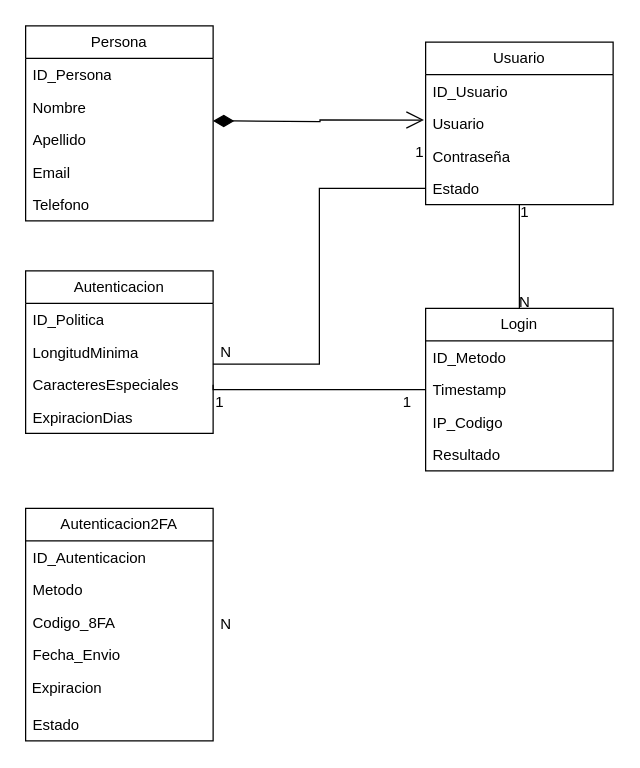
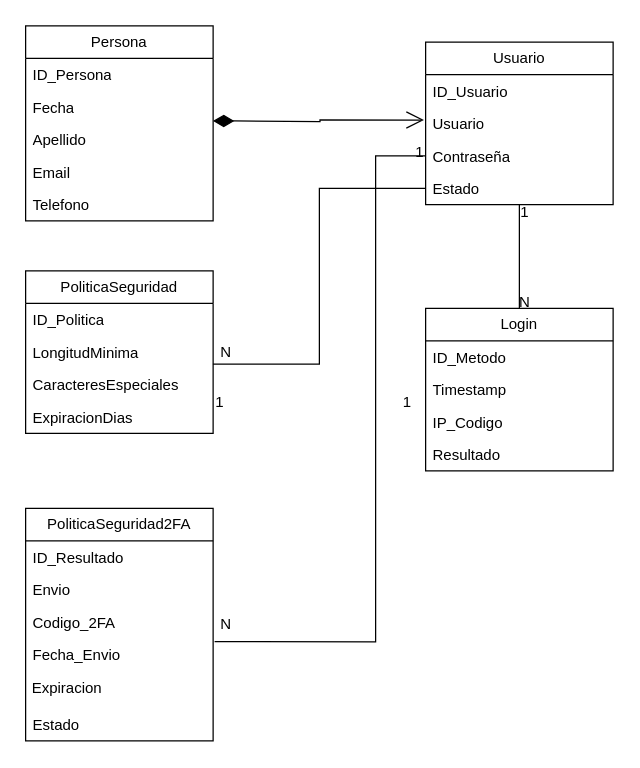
- <mxCell id="17" value="Nombre" style="text;strokeColor=none;fillColor=none;align=left;verticalAlign=top;spacingLeft=4;spacingRight=4;overflow=hidden;rotatable=0;points=[[0,0.5],[1,0.5]];portConstraint=eastwest;whiteSpace=wrap;html=1;" parent="15" vertex="1"><mxGeometry y="52" width="150" height="26" as="geometry" /></mxCell>
+ <mxCell id="17" value="Fecha" style="text;strokeColor=none;fillColor=none;align=left;verticalAlign=top;spacingLeft=4;spacingRight=4;overflow=hidden;rotatable=0;points=[[0,0.5],[1,0.5]];portConstraint=eastwest;whiteSpace=wrap;html=1;" parent="15" vertex="1"><mxGeometry y="52" width="150" height="26" as="geometry" /></mxCell>
- <mxCell id="27" value="Autenticacion" style="swimlane;fontStyle=0;childLayout=stackLayout;horizontal=1;startSize=26;fillColor=none;horizontalStack=0;resizeParent=1;resizeParentMax=0;resizeLast=0;collapsible=1;marginBottom=0;whiteSpace=wrap;html=1;" parent="1" vertex="1"><mxGeometry x="20" y="216" width="150" height="130" as="geometry" /></mxCell>
+ <mxCell id="27" value="PoliticaSeguridad" style="swimlane;fontStyle=0;childLayout=stackLayout;horizontal=1;startSize=26;fillColor=none;horizontalStack=0;resizeParent=1;resizeParentMax=0;resizeLast=0;collapsible=1;marginBottom=0;whiteSpace=wrap;html=1;" parent="1" vertex="1"><mxGeometry x="20" y="216" width="150" height="130" as="geometry" /></mxCell>
- <mxCell id="21" style="edgeStyle=orthogonalEdgeStyle;rounded=0;orthogonalLoop=1;jettySize=auto;html=1;entryX=1;entryY=0.5;entryDx=0;entryDy=0;endArrow=none;startFill=0;" parent="1" source="22" target="30" edge="1"><mxGeometry relative="1" as="geometry"><Array as="points"><mxPoint x="170" y="311" /></Array></mxGeometry></mxCell>
+ <mxCell id="34" style="edgeStyle=orthogonalEdgeStyle;rounded=0;orthogonalLoop=1;jettySize=auto;html=1;entryX=1.008;entryY=0.102;entryDx=0;entryDy=0;entryPerimeter=0;endArrow=none;startFill=0;" parent="1" source="6" target="12" edge="1"><mxGeometry relative="1" as="geometry"><Array as="points"><mxPoint x="300" y="124" /><mxPoint x="300" y="513" /></Array></mxGeometry></mxCell>
- <mxCell id="8" value="Autenticacion2FA" style="swimlane;fontStyle=0;childLayout=stackLayout;horizontal=1;startSize=26;fillColor=none;horizontalStack=0;resizeParent=1;resizeParentMax=0;resizeLast=0;collapsible=1;marginBottom=0;whiteSpace=wrap;html=1;" parent="1" vertex="1"><mxGeometry x="20" y="406" width="150" height="186" as="geometry" /></mxCell>
+ <mxCell id="8" value="PoliticaSeguridad2FA" style="swimlane;fontStyle=0;childLayout=stackLayout;horizontal=1;startSize=26;fillColor=none;horizontalStack=0;resizeParent=1;resizeParentMax=0;resizeLast=0;collapsible=1;marginBottom=0;whiteSpace=wrap;html=1;" parent="1" vertex="1"><mxGeometry x="20" y="406" width="150" height="186" as="geometry" /></mxCell>
- <mxCell id="9" value="ID_Autenticacion" style="text;strokeColor=none;fillColor=none;align=left;verticalAlign=top;spacingLeft=4;spacingRight=4;overflow=hidden;rotatable=0;points=[[0,0.5],[1,0.5]];portConstraint=eastwest;whiteSpace=wrap;html=1;" parent="8" vertex="1"><mxGeometry y="26" width="150" height="26" as="geometry" /></mxCell>
+ <mxCell id="9" value="ID_Resultado" style="text;strokeColor=none;fillColor=none;align=left;verticalAlign=top;spacingLeft=4;spacingRight=4;overflow=hidden;rotatable=0;points=[[0,0.5],[1,0.5]];portConstraint=eastwest;whiteSpace=wrap;html=1;" parent="8" vertex="1"><mxGeometry y="26" width="150" height="26" as="geometry" /></mxCell>
- <mxCell id="10" value="Metodo" style="text;strokeColor=none;fillColor=none;align=left;verticalAlign=top;spacingLeft=4;spacingRight=4;overflow=hidden;rotatable=0;points=[[0,0.5],[1,0.5]];portConstraint=eastwest;whiteSpace=wrap;html=1;" parent="8" vertex="1"><mxGeometry y="52" width="150" height="26" as="geometry" /></mxCell>
+ <mxCell id="10" value="Envio" style="text;strokeColor=none;fillColor=none;align=left;verticalAlign=top;spacingLeft=4;spacingRight=4;overflow=hidden;rotatable=0;points=[[0,0.5],[1,0.5]];portConstraint=eastwest;whiteSpace=wrap;html=1;" parent="8" vertex="1"><mxGeometry y="52" width="150" height="26" as="geometry" /></mxCell>
- <mxCell id="11" value="&lt;div&gt;Codigo_8FA&lt;/div&gt;" style="text;strokeColor=none;fillColor=none;align=left;verticalAlign=top;spacingLeft=4;spacingRight=4;overflow=hidden;rotatable=0;points=[[0,0.5],[1,0.5]];portConstraint=eastwest;whiteSpace=wrap;html=1;" parent="8" vertex="1"><mxGeometry y="78" width="150" height="26" as="geometry" /></mxCell>
+ <mxCell id="11" value="&lt;div&gt;Codigo_2FA&lt;/div&gt;" style="text;strokeColor=none;fillColor=none;align=left;verticalAlign=top;spacingLeft=4;spacingRight=4;overflow=hidden;rotatable=0;points=[[0,0.5],[1,0.5]];portConstraint=eastwest;whiteSpace=wrap;html=1;" parent="8" vertex="1"><mxGeometry y="78" width="150" height="26" as="geometry" /></mxCell>
